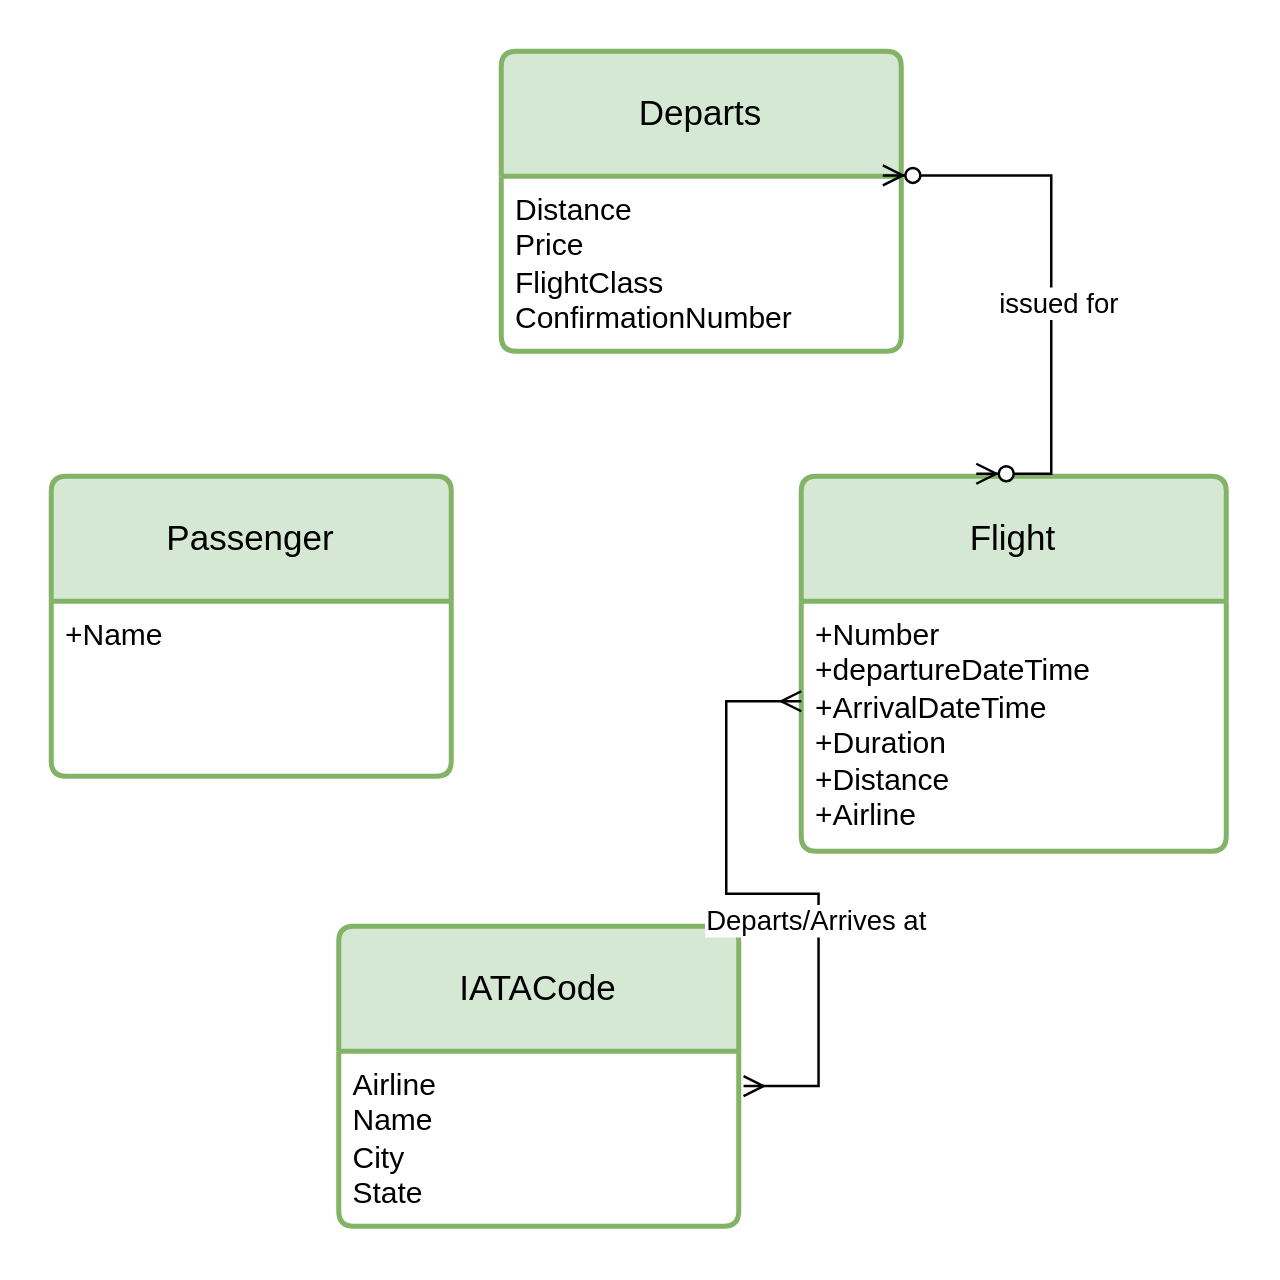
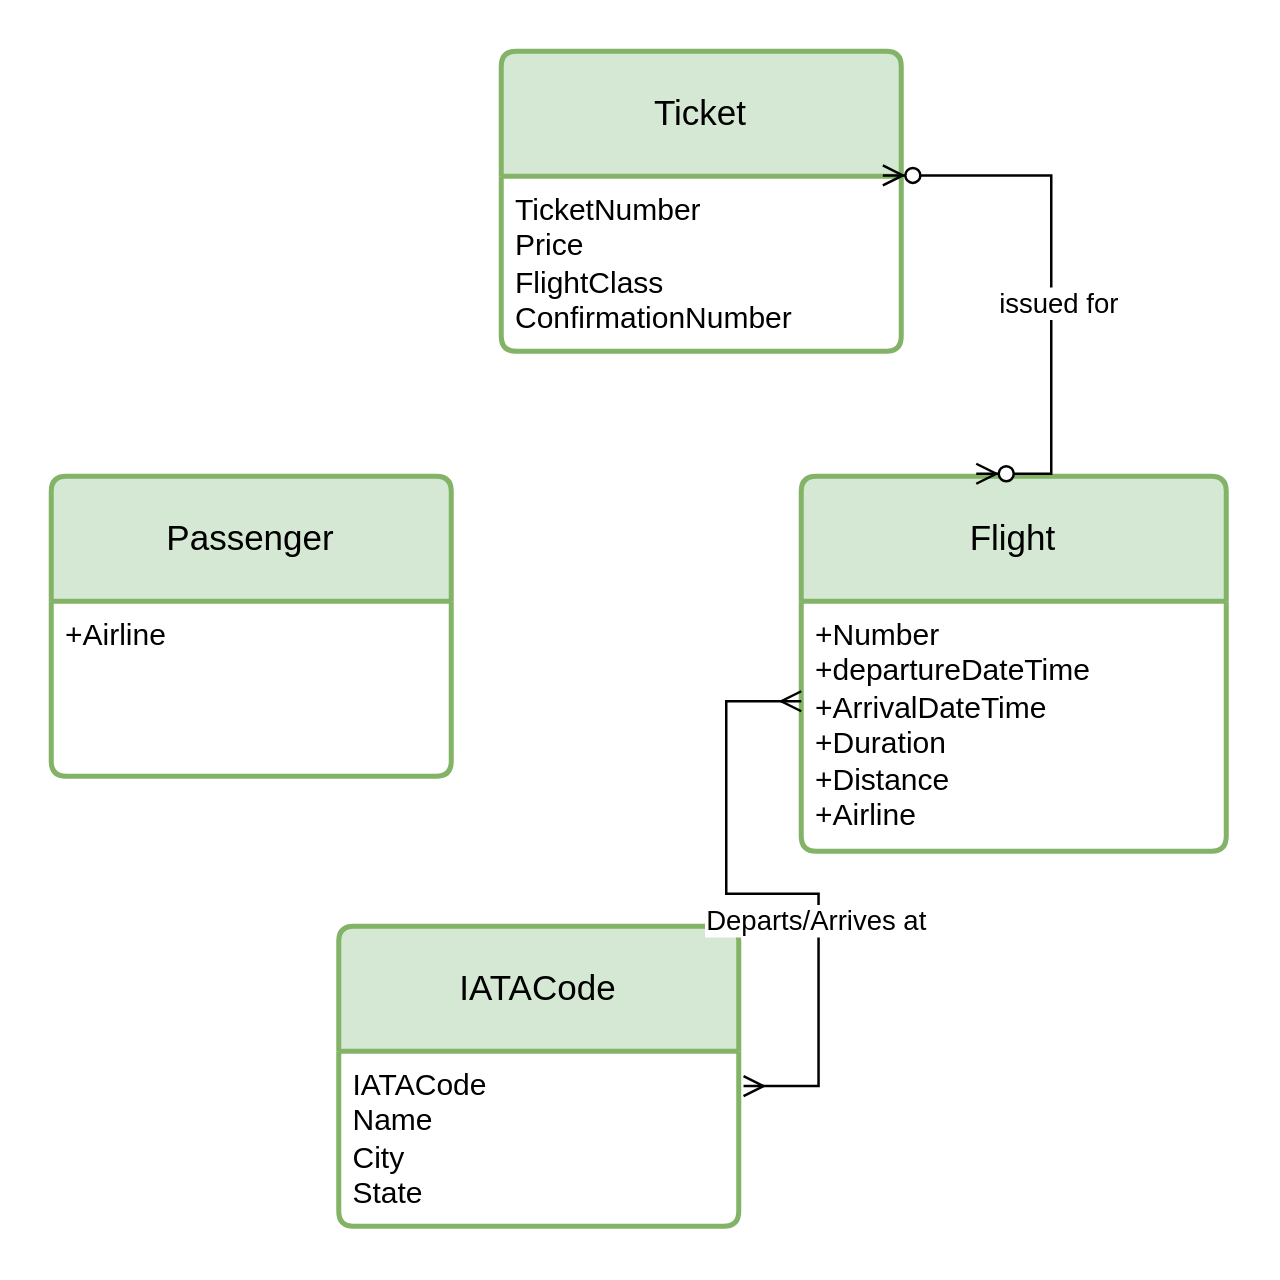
- <mxCell id="10" value="Departs" style="swimlane;childLayout=stackLayout;horizontal=1;startSize=50;horizontalStack=0;rounded=1;fontSize=14;fontStyle=0;strokeWidth=2;resizeParent=0;resizeLast=1;shadow=0;dashed=0;align=center;arcSize=4;whiteSpace=wrap;html=1;fillColor=#d5e8d4;strokeColor=#82b366;" vertex="1" parent="1"><mxGeometry x="200" y="20" width="160" height="120" as="geometry" /></mxCell>
+ <mxCell id="10" value="Ticket" style="swimlane;childLayout=stackLayout;horizontal=1;startSize=50;horizontalStack=0;rounded=1;fontSize=14;fontStyle=0;strokeWidth=2;resizeParent=0;resizeLast=1;shadow=0;dashed=0;align=center;arcSize=4;whiteSpace=wrap;html=1;fillColor=#d5e8d4;strokeColor=#82b366;" vertex="1" parent="1"><mxGeometry x="200" y="20" width="160" height="120" as="geometry" /></mxCell>
- <mxCell id="11" value="Distance&lt;br&gt;Price&lt;br&gt;FlightClass&lt;br&gt;ConfirmationNumber" style="align=left;strokeColor=none;fillColor=none;spacingLeft=4;fontSize=12;verticalAlign=top;resizable=0;rotatable=0;part=1;html=1;" vertex="1" parent="10"><mxGeometry y="50" width="160" height="70" as="geometry" /></mxCell>
+ <mxCell id="11" value="TicketNumber&lt;br&gt;Price&lt;br&gt;FlightClass&lt;br&gt;ConfirmationNumber" style="align=left;strokeColor=none;fillColor=none;spacingLeft=4;fontSize=12;verticalAlign=top;resizable=0;rotatable=0;part=1;html=1;" vertex="1" parent="10"><mxGeometry y="50" width="160" height="70" as="geometry" /></mxCell>
- <mxCell id="3" value="+Name" style="align=left;strokeColor=none;fillColor=none;spacingLeft=4;fontSize=12;verticalAlign=top;resizable=0;rotatable=0;part=1;html=1;" vertex="1" parent="2"><mxGeometry y="50" width="160" height="70" as="geometry" /></mxCell>
+ <mxCell id="3" value="+Airline" style="align=left;strokeColor=none;fillColor=none;spacingLeft=4;fontSize=12;verticalAlign=top;resizable=0;rotatable=0;part=1;html=1;" vertex="1" parent="2"><mxGeometry y="50" width="160" height="70" as="geometry" /></mxCell>
- <mxCell id="7" value="Airline&lt;br&gt;Name&lt;br&gt;City&lt;br&gt;State" style="align=left;strokeColor=none;fillColor=none;spacingLeft=4;fontSize=12;verticalAlign=top;resizable=0;rotatable=0;part=1;html=1;" vertex="1" parent="6"><mxGeometry y="50" width="160" height="70" as="geometry" /></mxCell>
+ <mxCell id="7" value="IATACode&lt;br&gt;Name&lt;br&gt;City&lt;br&gt;State" style="align=left;strokeColor=none;fillColor=none;spacingLeft=4;fontSize=12;verticalAlign=top;resizable=0;rotatable=0;part=1;html=1;" vertex="1" parent="6"><mxGeometry y="50" width="160" height="70" as="geometry" /></mxCell>
